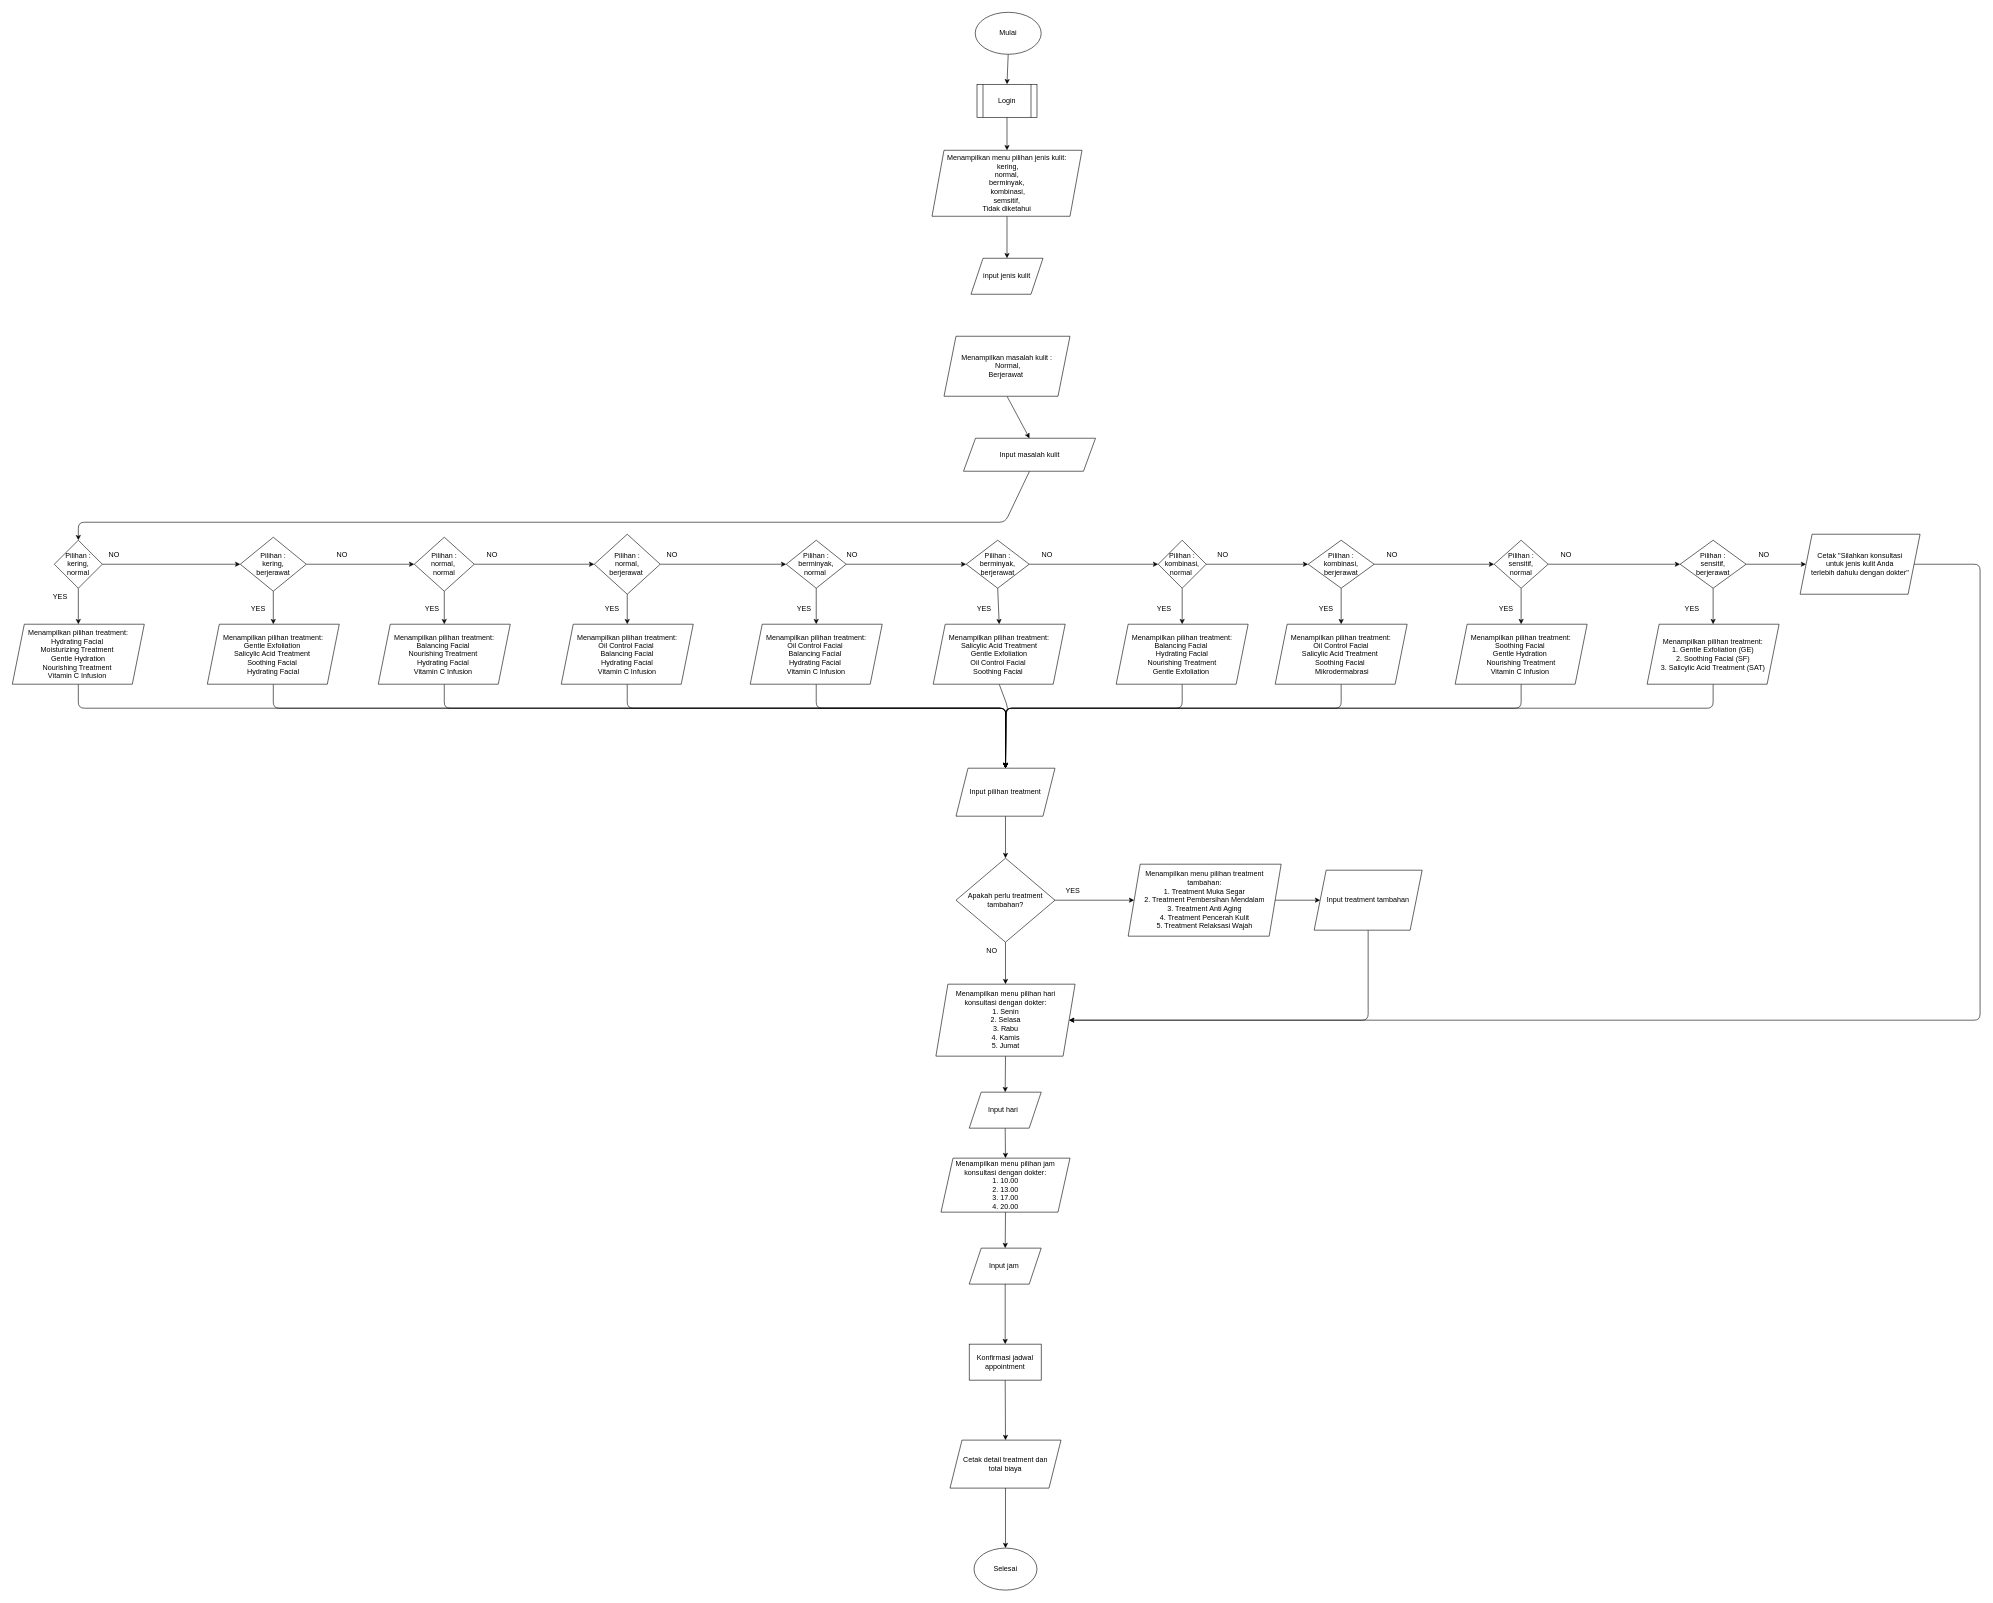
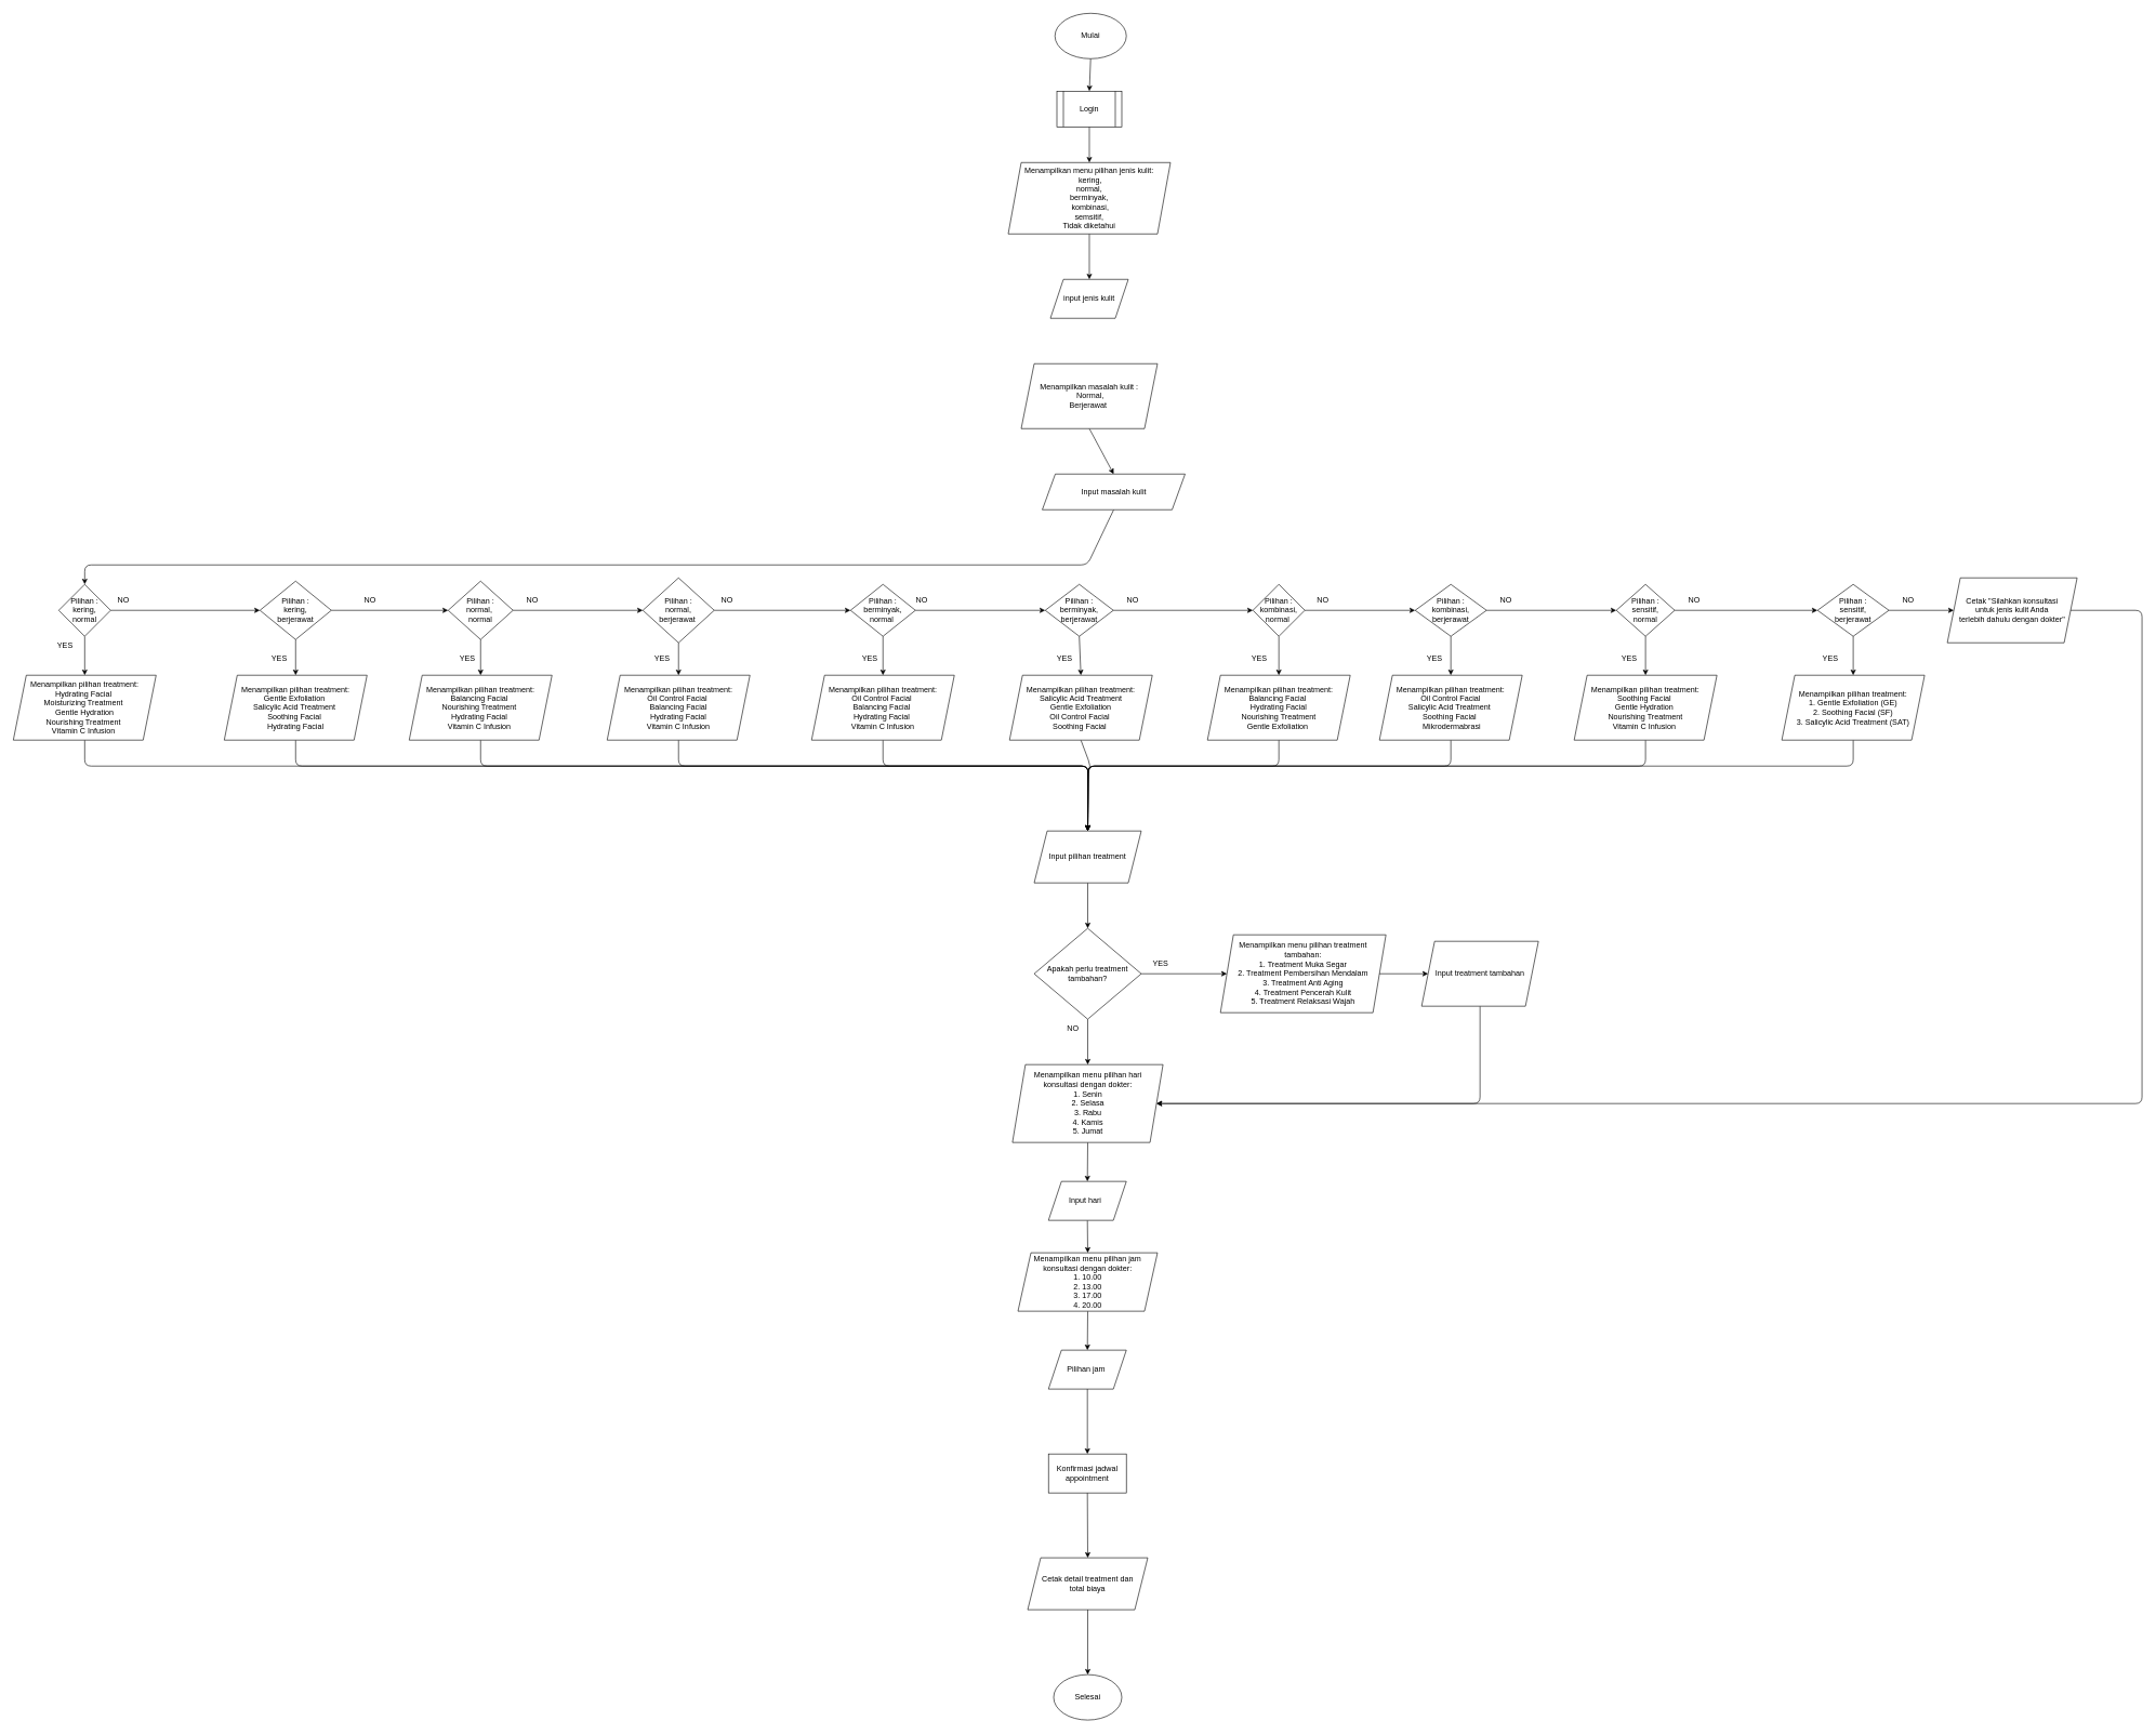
- <mxCell id="75" value="Input jam&amp;nbsp;" style="shape=parallelogram;perimeter=parallelogramPerimeter;whiteSpace=wrap;html=1;fixedSize=1;" vertex="1" parent="1"><mxGeometry x="1615" y="2080" width="120" height="60" as="geometry" /></mxCell>
+ <mxCell id="75" value="Pilihan jam&amp;nbsp;" style="shape=parallelogram;perimeter=parallelogramPerimeter;whiteSpace=wrap;html=1;fixedSize=1;" vertex="1" parent="1"><mxGeometry x="1615" y="2080" width="120" height="60" as="geometry" /></mxCell>
